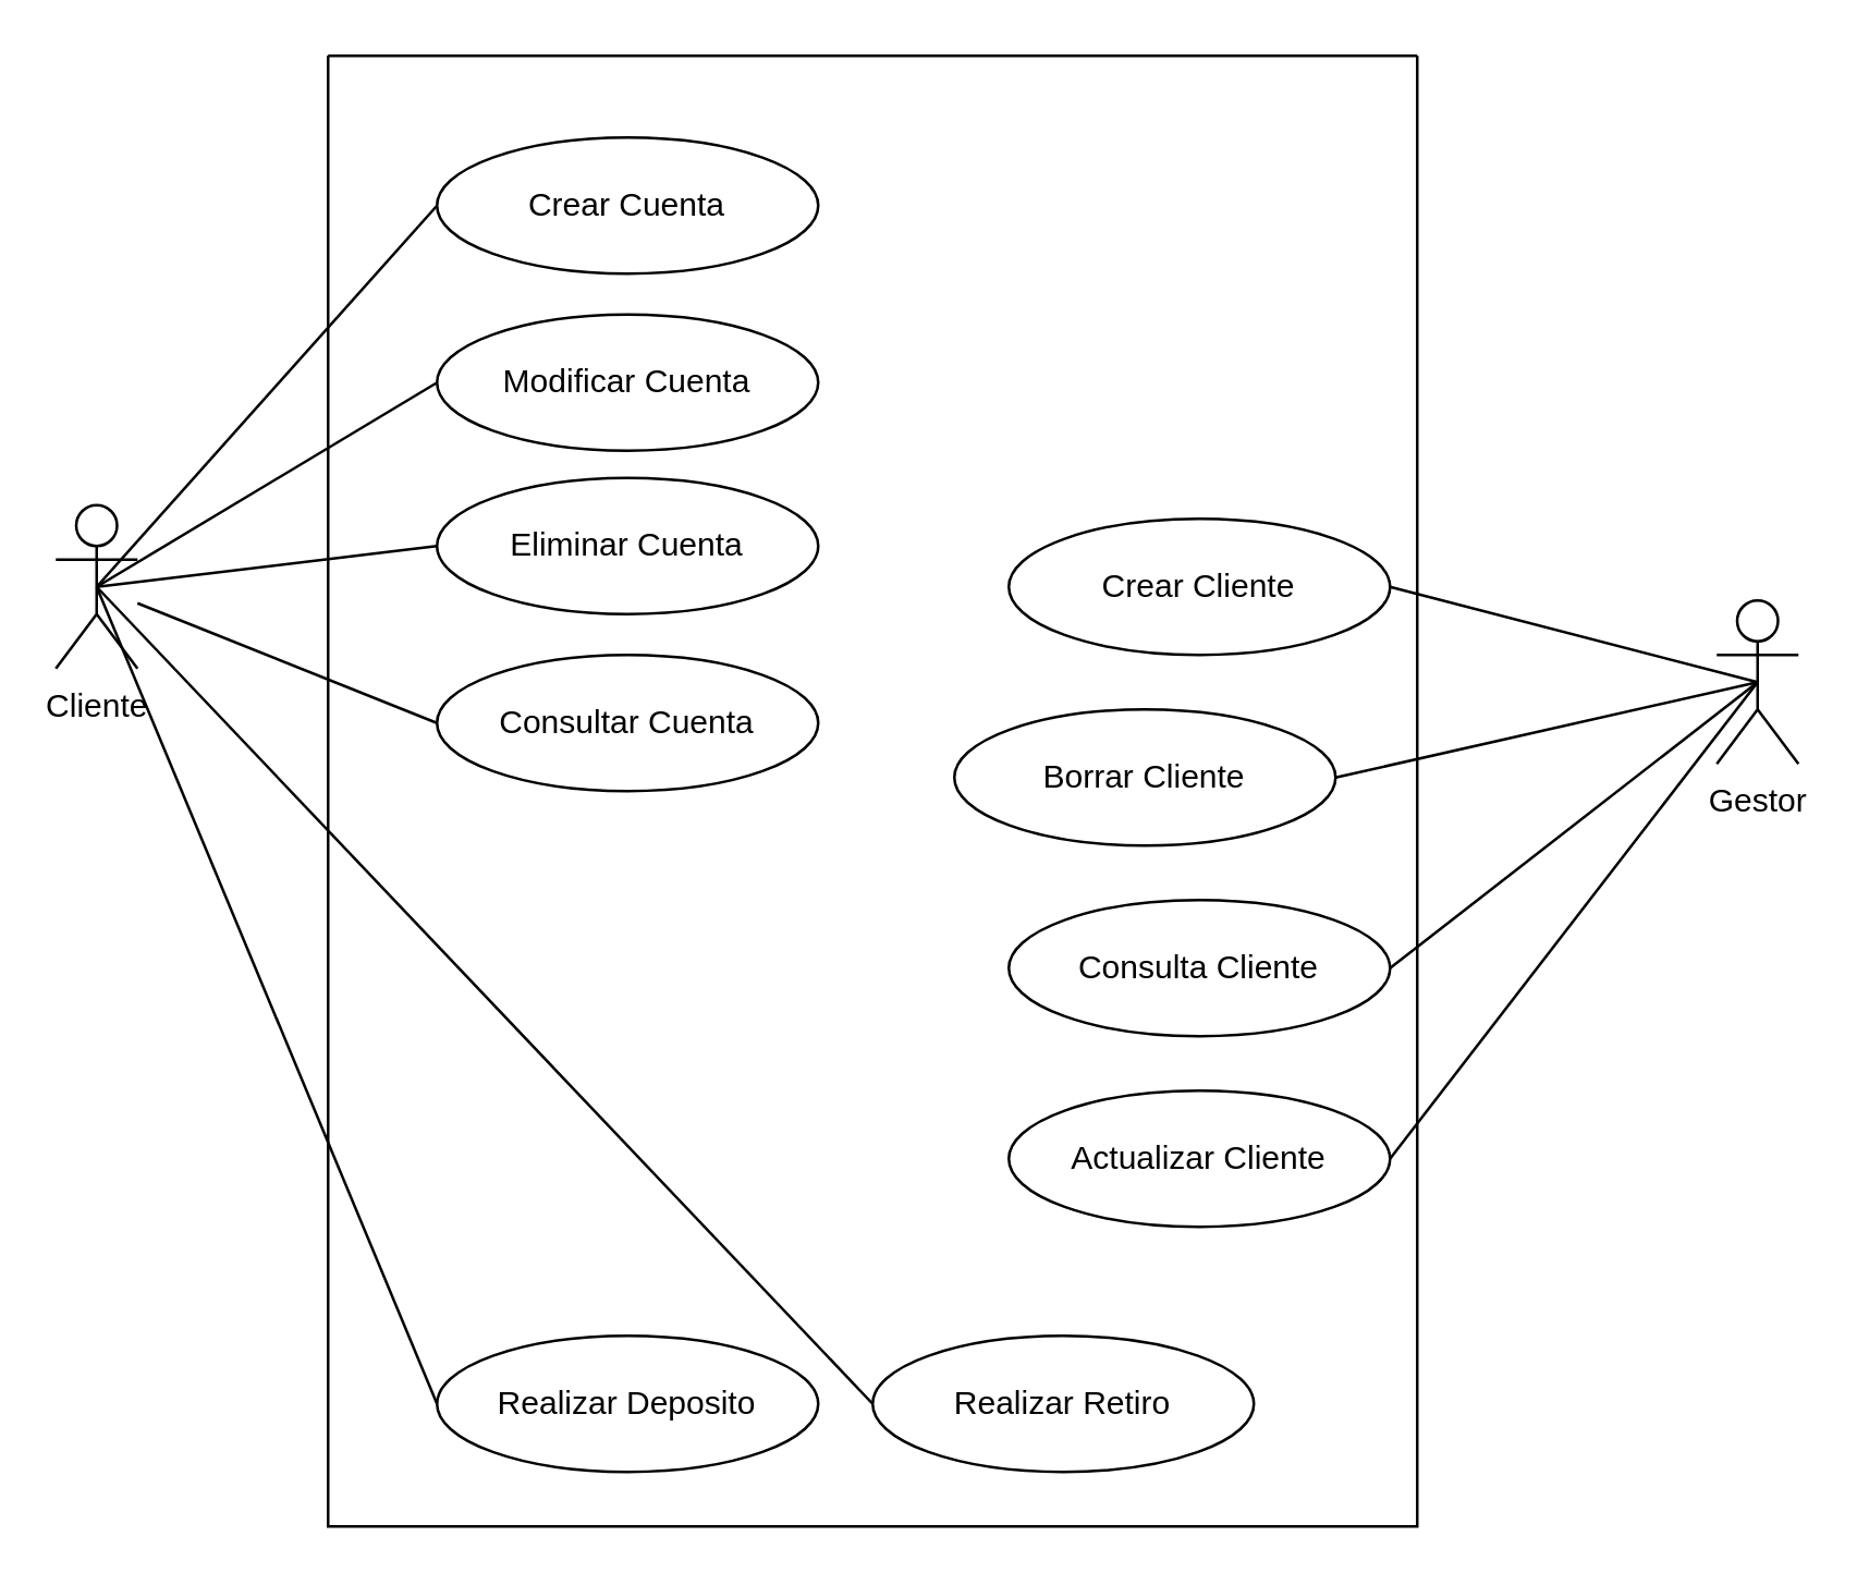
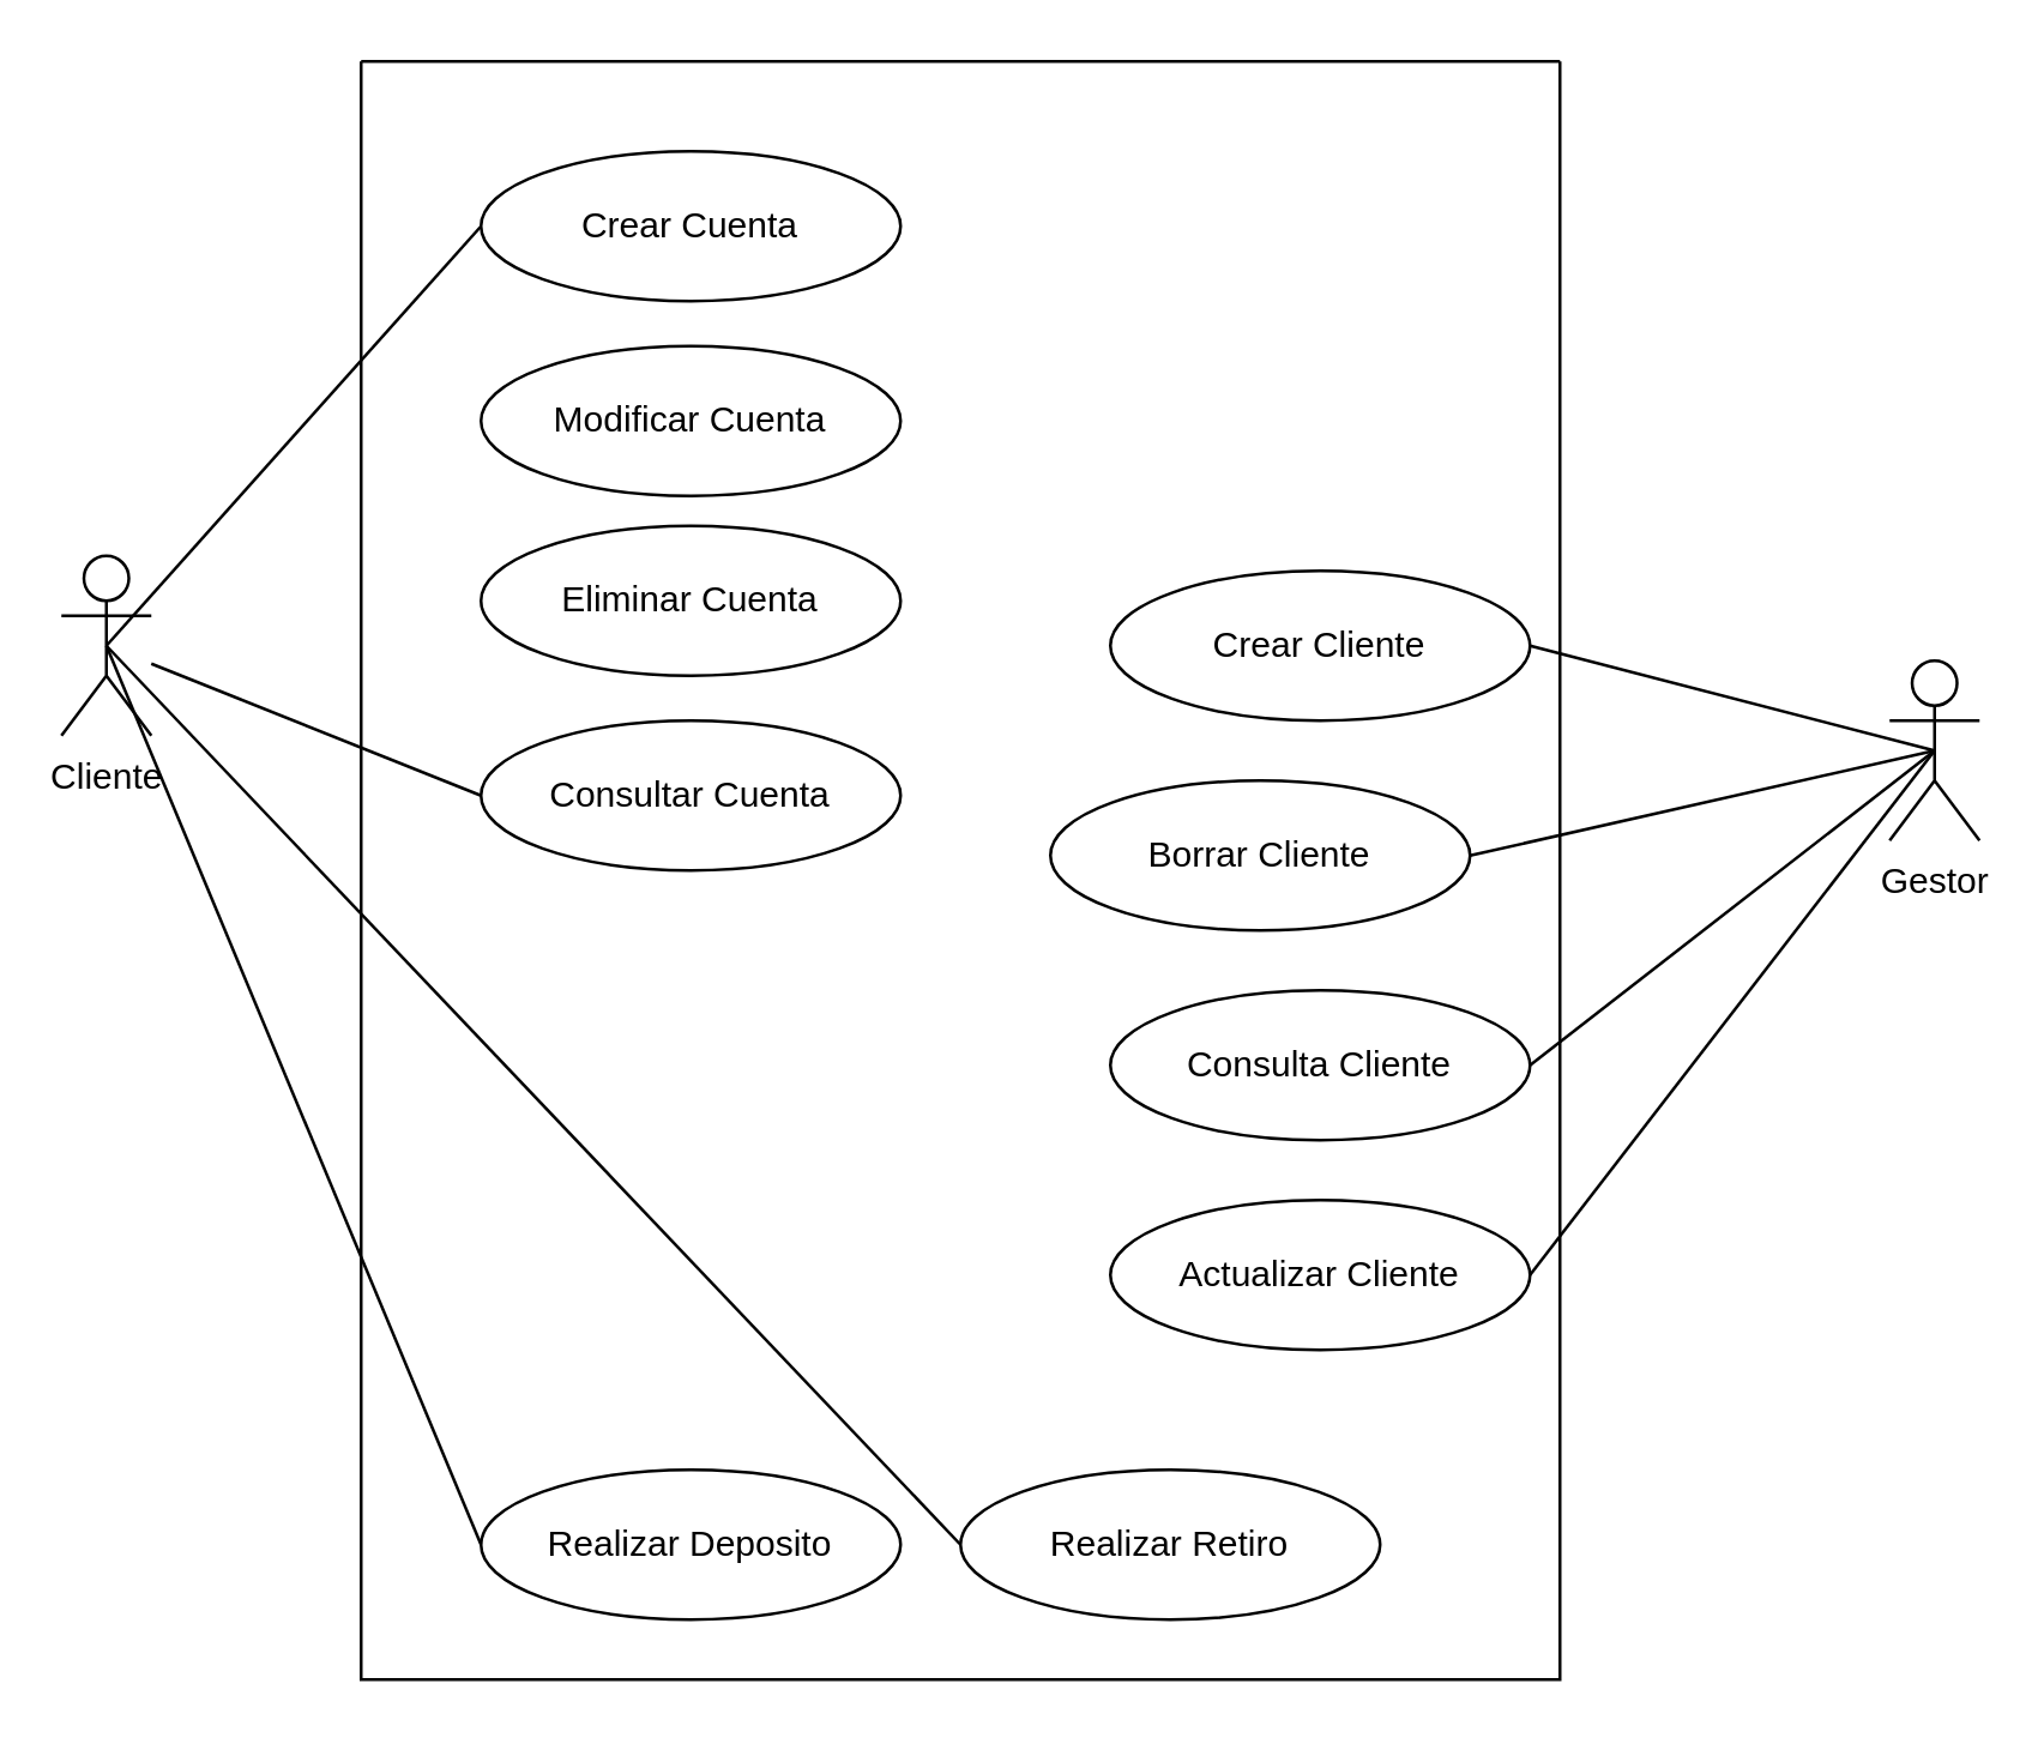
- <mxCell id="17" value="" style="endArrow=none;html=1;rounded=0;entryX=0;entryY=0.5;entryDx=0;entryDy=0;exitX=0.5;exitY=0.5;exitDx=0;exitDy=0;exitPerimeter=0;" edge="1" parent="1" source="13" target="6"><mxGeometry relative="1" as="geometry"><mxPoint x="45" y="270" as="sourcePoint" /><mxPoint x="170" y="85" as="targetPoint" /></mxGeometry></mxCell>
- <mxCell id="18" value="" style="endArrow=none;html=1;rounded=0;entryX=0;entryY=0.5;entryDx=0;entryDy=0;exitX=0.5;exitY=0.5;exitDx=0;exitDy=0;exitPerimeter=0;" edge="1" parent="1" source="13" target="7"><mxGeometry relative="1" as="geometry"><mxPoint x="55" y="280" as="sourcePoint" /><mxPoint x="180" y="95" as="targetPoint" /></mxGeometry></mxCell>
